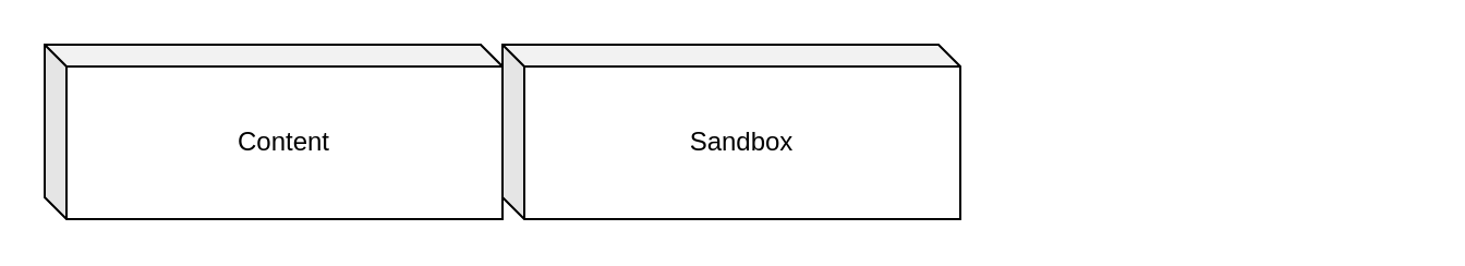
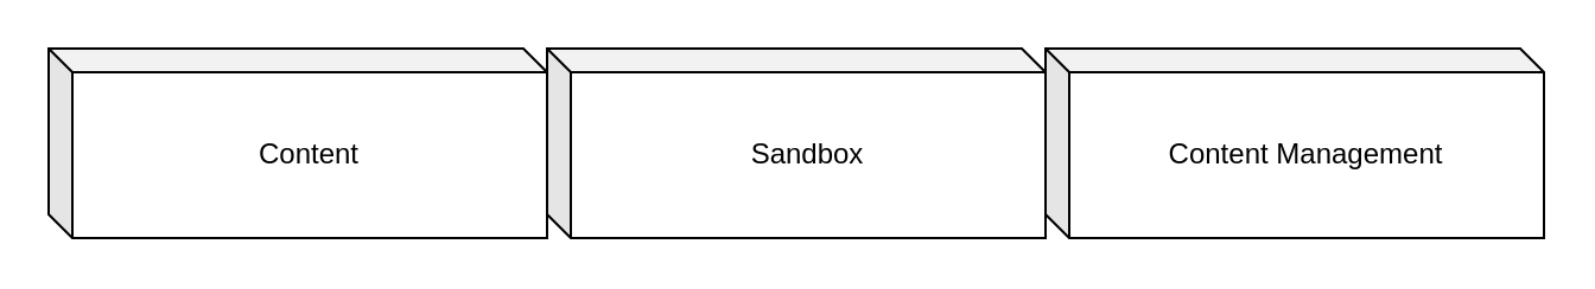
+ <mxCell id="2" value="Content Management" style="shape=cube;whiteSpace=wrap;html=1;boundedLbl=1;backgroundOutline=1;darkOpacity=0.05;darkOpacity2=0.1;size=10;" vertex="1" parent="1"><mxGeometry x="440" y="20" width="210" height="80" as="geometry" /></mxCell>
